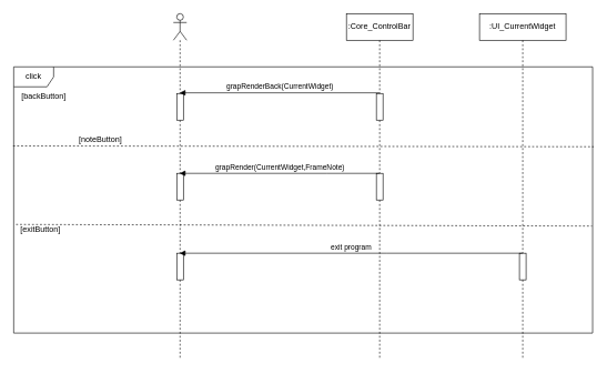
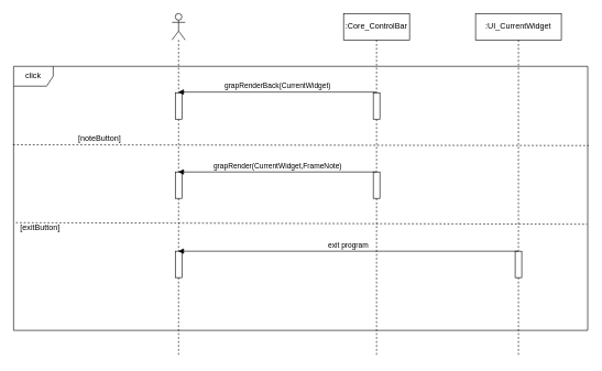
- <mxCell id="10" value="[backButton]" style="text;html=1;align=center;verticalAlign=middle;resizable=0;points=[];autosize=1;strokeColor=none;fillColor=none;" parent="1" vertex="1"><mxGeometry x="20" y="130" width="90" height="30" as="geometry" /></mxCell>
